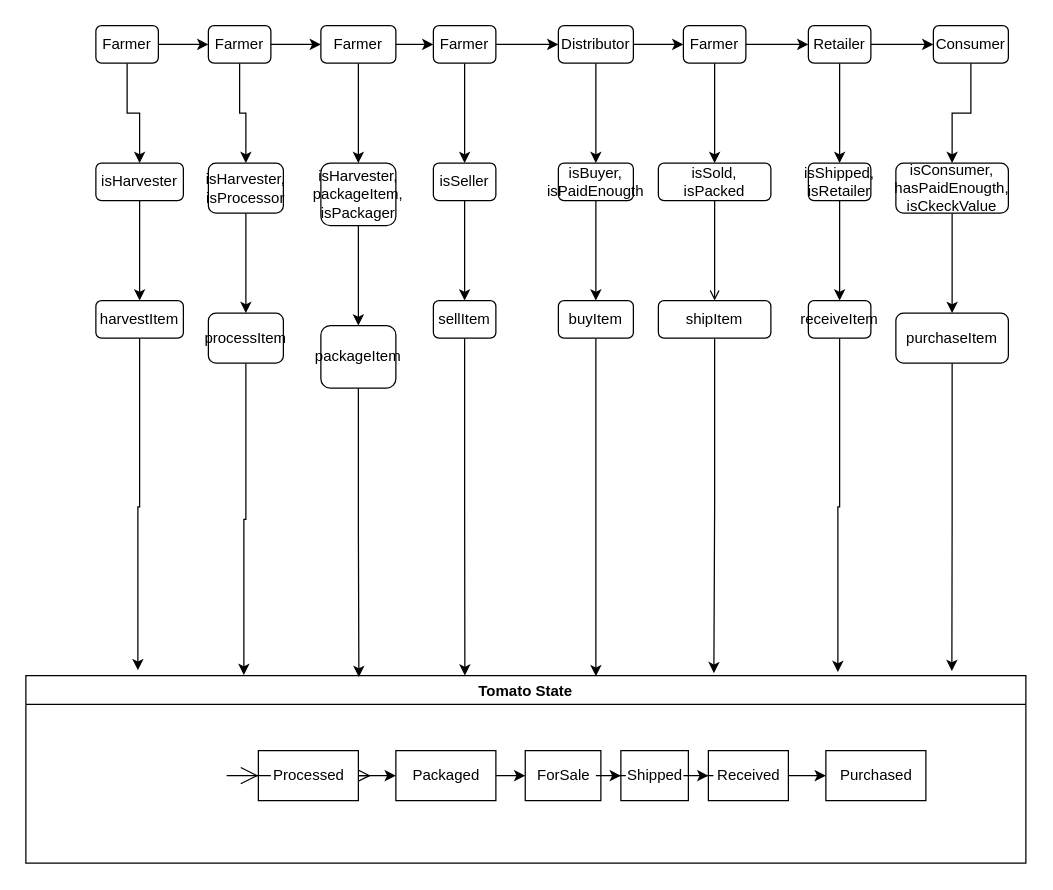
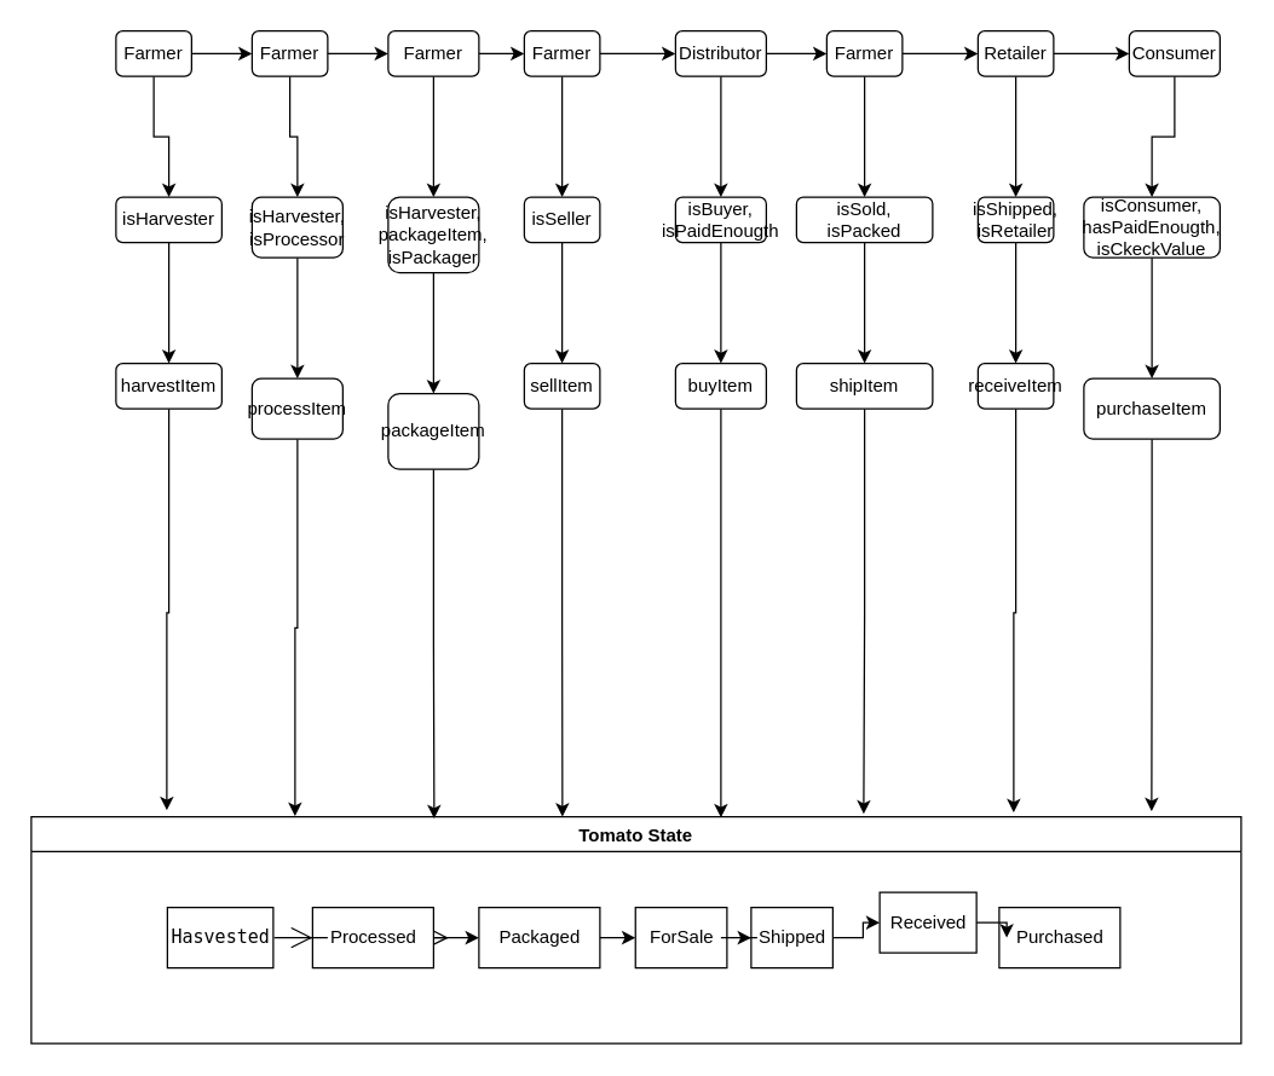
- <mxCell id="50" value="" style="edgeStyle=orthogonalEdgeStyle;rounded=0;orthogonalLoop=1;jettySize=auto;html=1;endArrow=open;" parent="1" source="51" target="67" edge="1"><mxGeometry relative="1" as="geometry" /></mxCell>
+ <mxCell id="50" value="" style="edgeStyle=orthogonalEdgeStyle;rounded=0;orthogonalLoop=1;jettySize=auto;html=1;" parent="1" source="51" target="67" edge="1"><mxGeometry relative="1" as="geometry" /></mxCell>
+ <mxCell id="3" value="&lt;pre class=&quot;tw-data-text tw-text-large XcVN5d tw-ta&quot; id=&quot;tw-target-text&quot; style=&quot;text-align: left&quot; dir=&quot;ltr&quot;&gt;&lt;span lang=&quot;en&quot;&gt;Hasvested&lt;/span&gt;&lt;/pre&gt;" style="html=1;" parent="2" vertex="1"><mxGeometry x="90" y="60" width="70" height="40" as="geometry" /></mxCell>
- <mxCell id="14" value="Received" style="html=1;" parent="2" vertex="1"><mxGeometry x="546" y="60" width="64" height="40" as="geometry" /></mxCell>
+ <mxCell id="14" value="Received" style="html=1;" parent="2" vertex="1"><mxGeometry x="561" y="50" width="64" height="40" as="geometry" /></mxCell>
